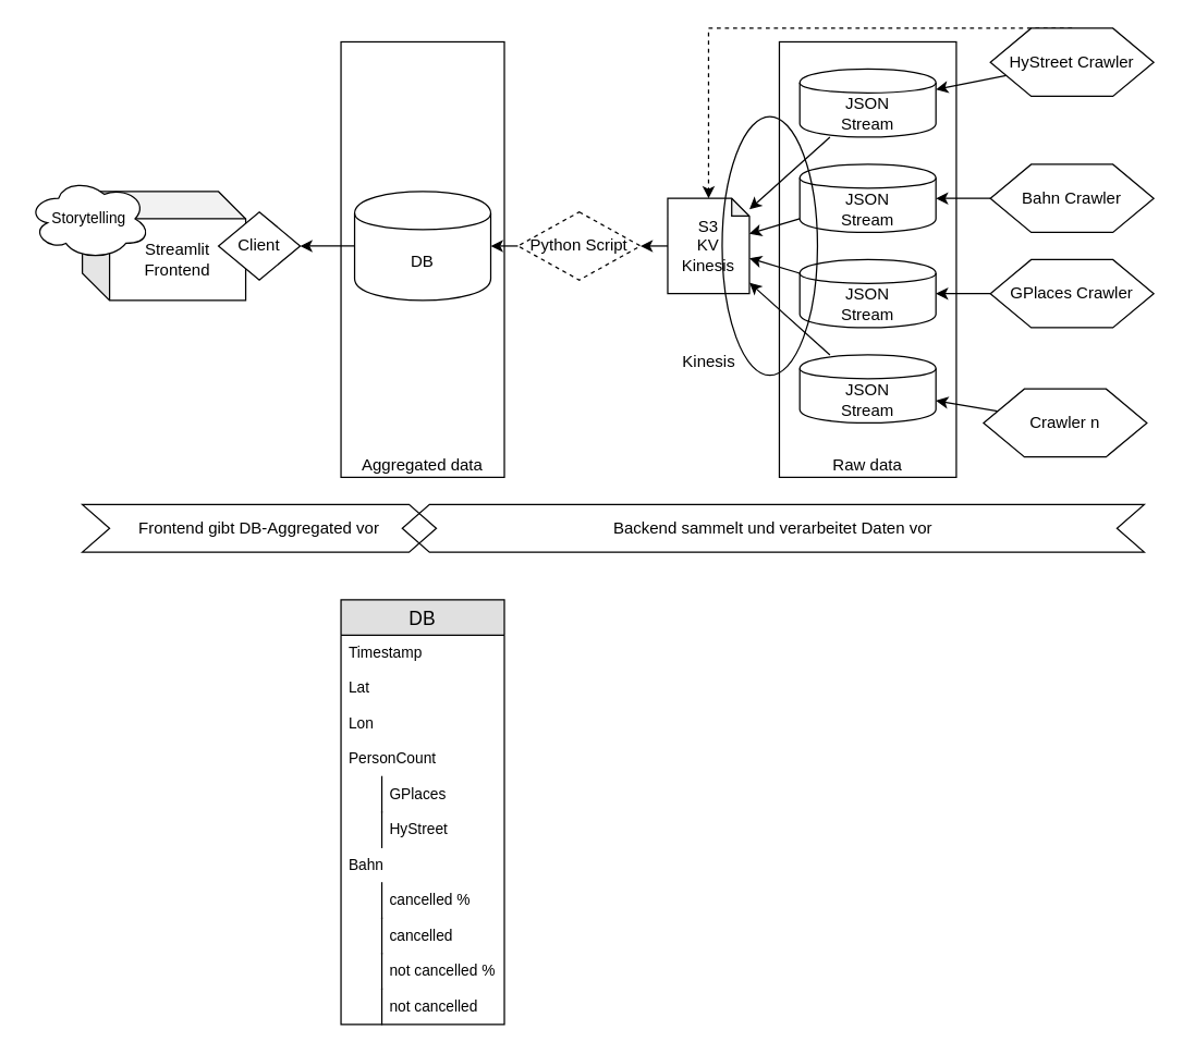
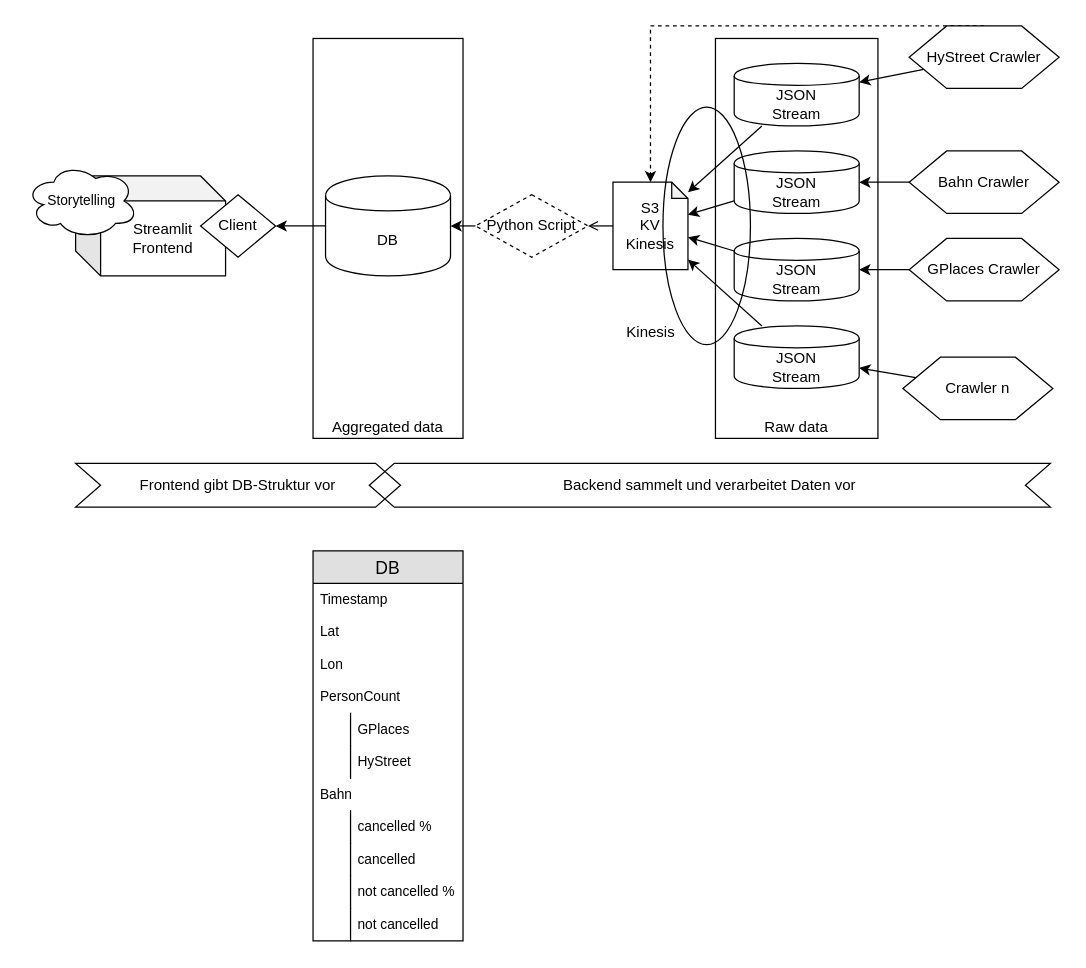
- <mxCell id="27" style="edgeStyle=none;rounded=0;orthogonalLoop=1;jettySize=auto;html=1;fontColor=#CC0000;" edge="1" parent="1" source="28" target="18"><mxGeometry relative="1" as="geometry" /></mxCell>
+ <mxCell id="27" style="edgeStyle=none;rounded=0;orthogonalLoop=1;jettySize=auto;html=1;fontColor=#CC0000;endArrow=open;" edge="1" parent="1" source="28" target="18"><mxGeometry relative="1" as="geometry" /></mxCell>
- <mxCell id="31" value="&lt;font color=&quot;#000000&quot;&gt;Frontend gibt DB-Aggregated vor&lt;/font&gt;" style="shape=step;perimeter=stepPerimeter;whiteSpace=wrap;html=1;fixedSize=1;strokeColor=#000000;strokeWidth=1;fillColor=none;fontColor=#CC0000;" vertex="1" parent="1"><mxGeometry x="60" y="370" width="260" height="35" as="geometry" /></mxCell>
+ <mxCell id="31" value="&lt;font color=&quot;#000000&quot;&gt;Frontend gibt DB-Struktur vor&lt;/font&gt;" style="shape=step;perimeter=stepPerimeter;whiteSpace=wrap;html=1;fixedSize=1;strokeColor=#000000;strokeWidth=1;fillColor=none;fontColor=#CC0000;" vertex="1" parent="1"><mxGeometry x="60" y="370" width="260" height="35" as="geometry" /></mxCell>
